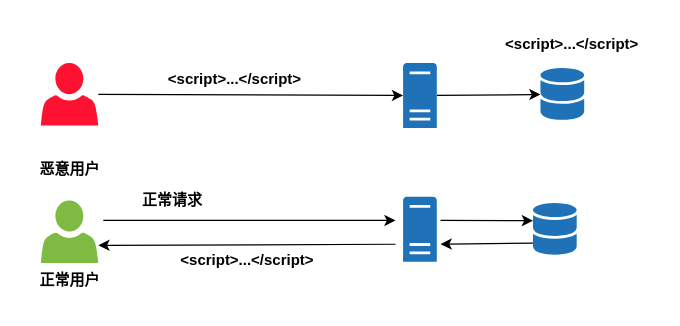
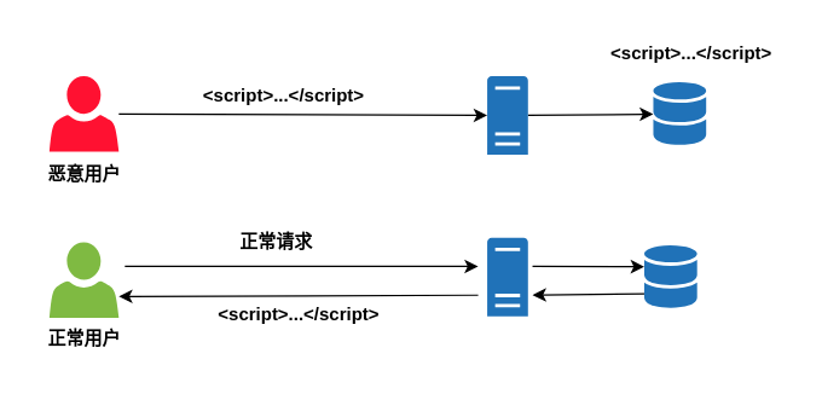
- <mxCell id="19" value="&lt;b&gt;恶意用户&lt;/b&gt;" style="text;html=1;align=center;verticalAlign=middle;resizable=0;points=[];autosize=1;strokeColor=none;fillColor=none;" vertex="1" parent="1"><mxGeometry x="20" y="120" width="70" height="30" as="geometry" /></mxCell>
+ <mxCell id="19" value="&lt;b&gt;恶意用户&lt;/b&gt;" style="text;html=1;align=center;verticalAlign=middle;resizable=0;points=[];autosize=1;strokeColor=none;fillColor=none;" vertex="1" parent="1"><mxGeometry x="20" y="100" width="70" height="30" as="geometry" /></mxCell>
- <mxCell id="17" value="&lt;b&gt;正常请求&lt;/b&gt;" style="text;html=1;align=center;verticalAlign=middle;resizable=0;points=[];autosize=1;strokeColor=none;fillColor=none;" vertex="1" parent="1"><mxGeometry x="102" y="145" width="70" height="30" as="geometry" /></mxCell>
+ <mxCell id="17" value="&lt;b&gt;正常请求&lt;/b&gt;" style="text;html=1;align=center;verticalAlign=middle;resizable=0;points=[];autosize=1;strokeColor=none;fillColor=none;" vertex="1" parent="1"><mxGeometry x="147" y="145" width="70" height="30" as="geometry" /></mxCell>
